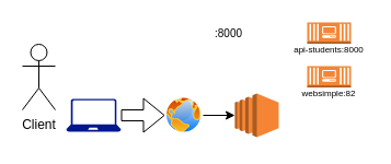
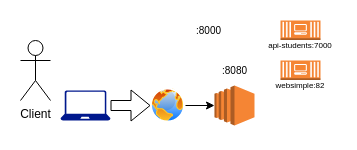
- <mxCell id="14" value="api-students:8000" style="text;html=1;align=center;verticalAlign=middle;whiteSpace=wrap;rounded=0;fontSize=8;" vertex="1" parent="1"><mxGeometry x="265" y="39.5" width="70" height="10" as="geometry" /></mxCell>
+ <mxCell id="14" value="api-students:7000" style="text;html=1;align=center;verticalAlign=middle;whiteSpace=wrap;rounded=0;fontSize=8;" vertex="1" parent="1"><mxGeometry x="265" y="39.5" width="70" height="10" as="geometry" /></mxCell>
+ <mxCell id="8" value="&lt;font style=&quot;font-size: 10px;&quot;&gt;:8080&lt;/font&gt;" style="text;html=1;align=center;verticalAlign=middle;whiteSpace=wrap;rounded=0;" vertex="1" parent="1"><mxGeometry x="215" y="62.25" width="39" height="15" as="geometry" /></mxCell>
